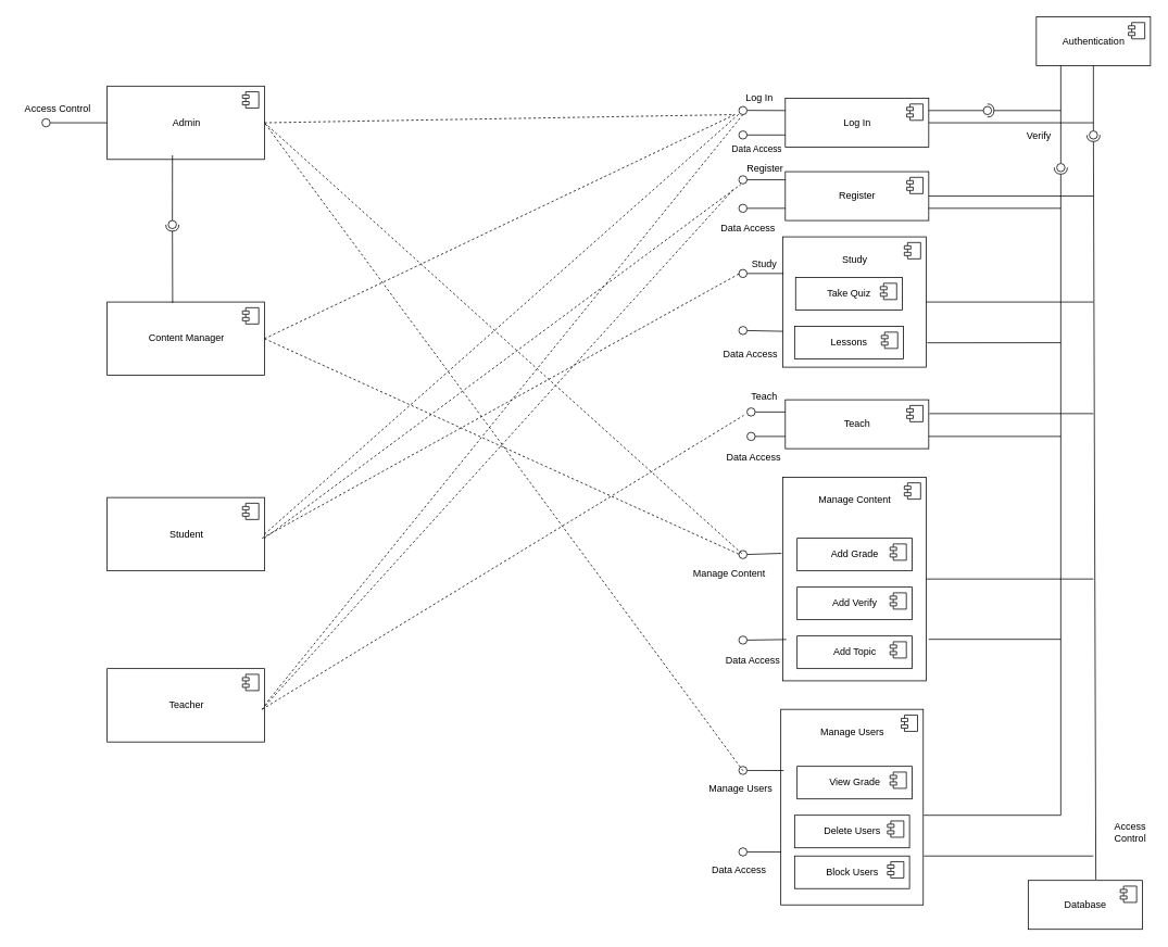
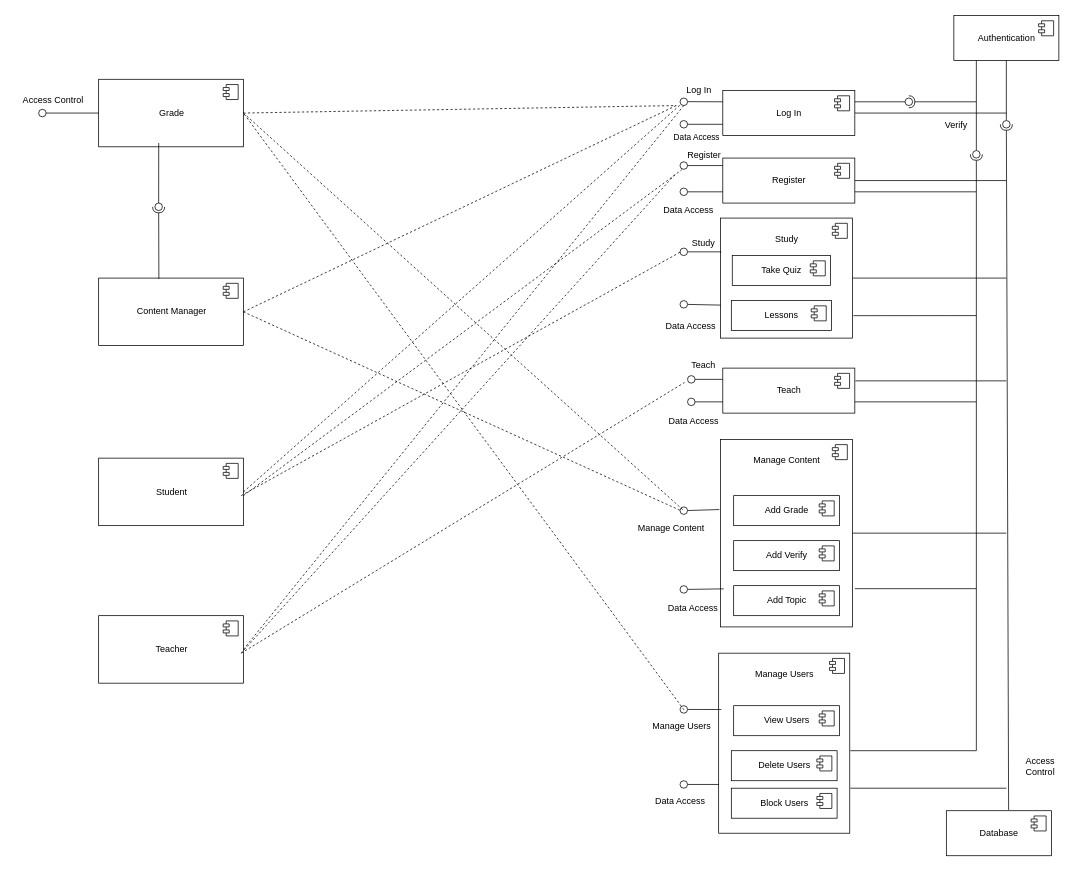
- <mxCell id="2" value="Admin" style="html=1;dropTarget=0;" vertex="1" parent="1"><mxGeometry x="131" y="105" width="193" height="90" as="geometry" /></mxCell>
+ <mxCell id="2" value="Grade" style="html=1;dropTarget=0;" vertex="1" parent="1"><mxGeometry x="131" y="105" width="193" height="90" as="geometry" /></mxCell>
- <mxCell id="31" value="View Grade" style="html=1;dropTarget=0;" vertex="1" parent="1"><mxGeometry x="977.5" y="940" width="141" height="40" as="geometry" /></mxCell>
+ <mxCell id="31" value="View Users" style="html=1;dropTarget=0;" vertex="1" parent="1"><mxGeometry x="977.5" y="940" width="141" height="40" as="geometry" /></mxCell>
